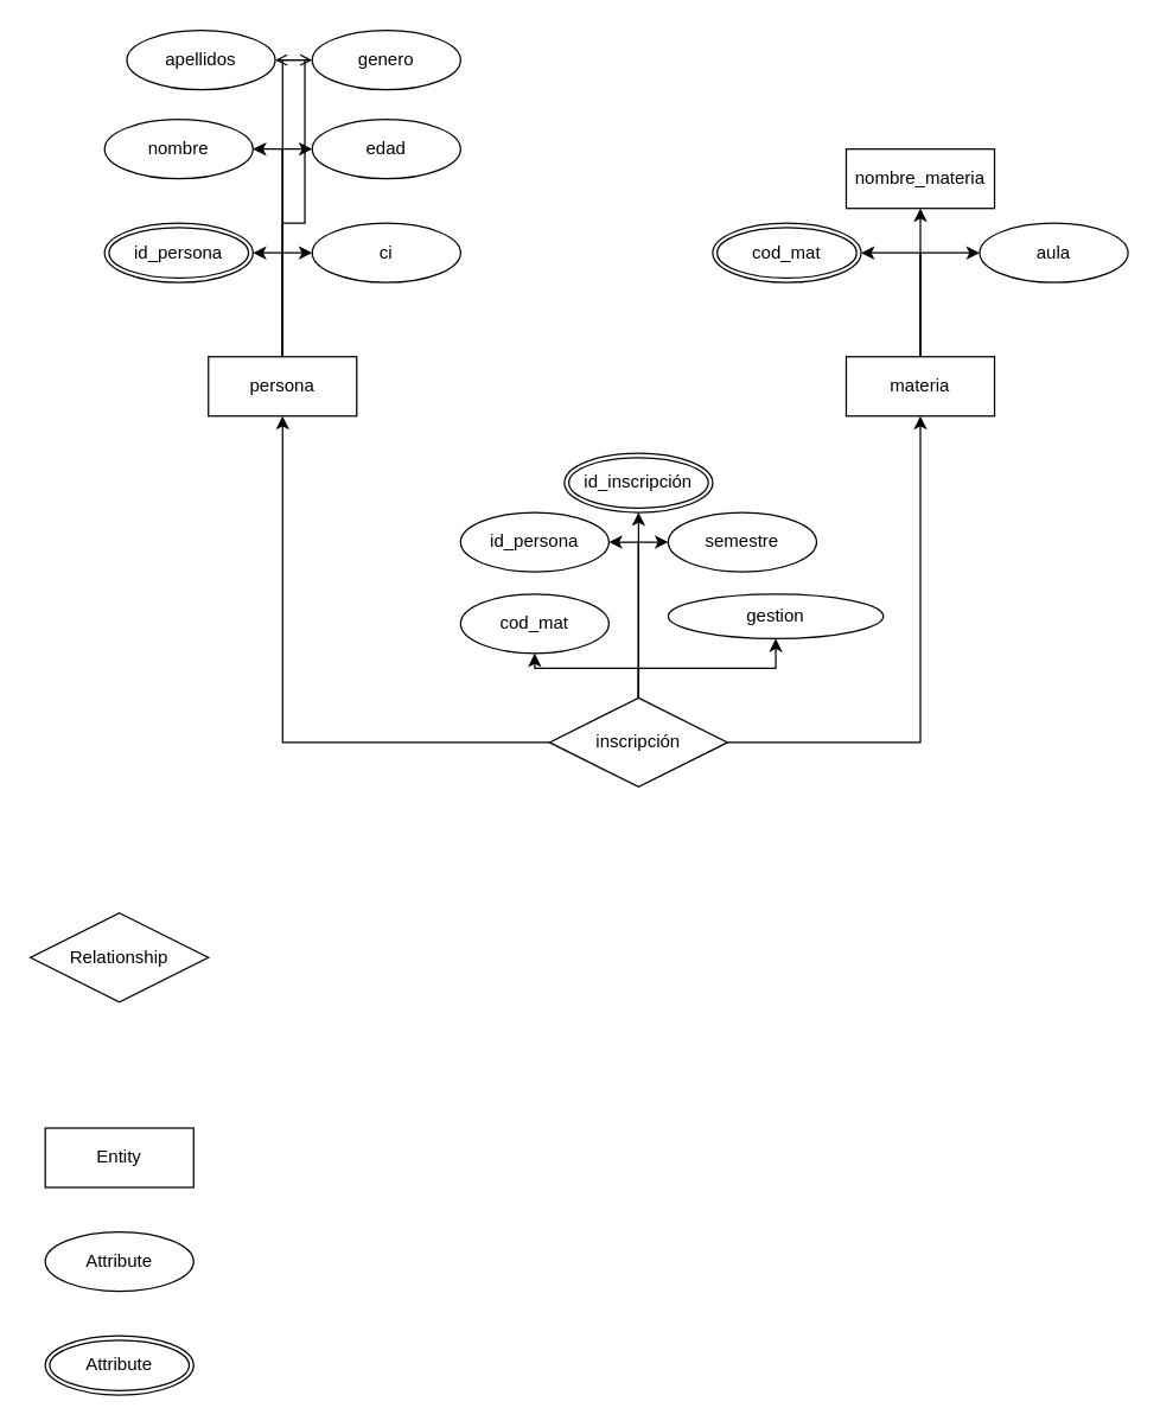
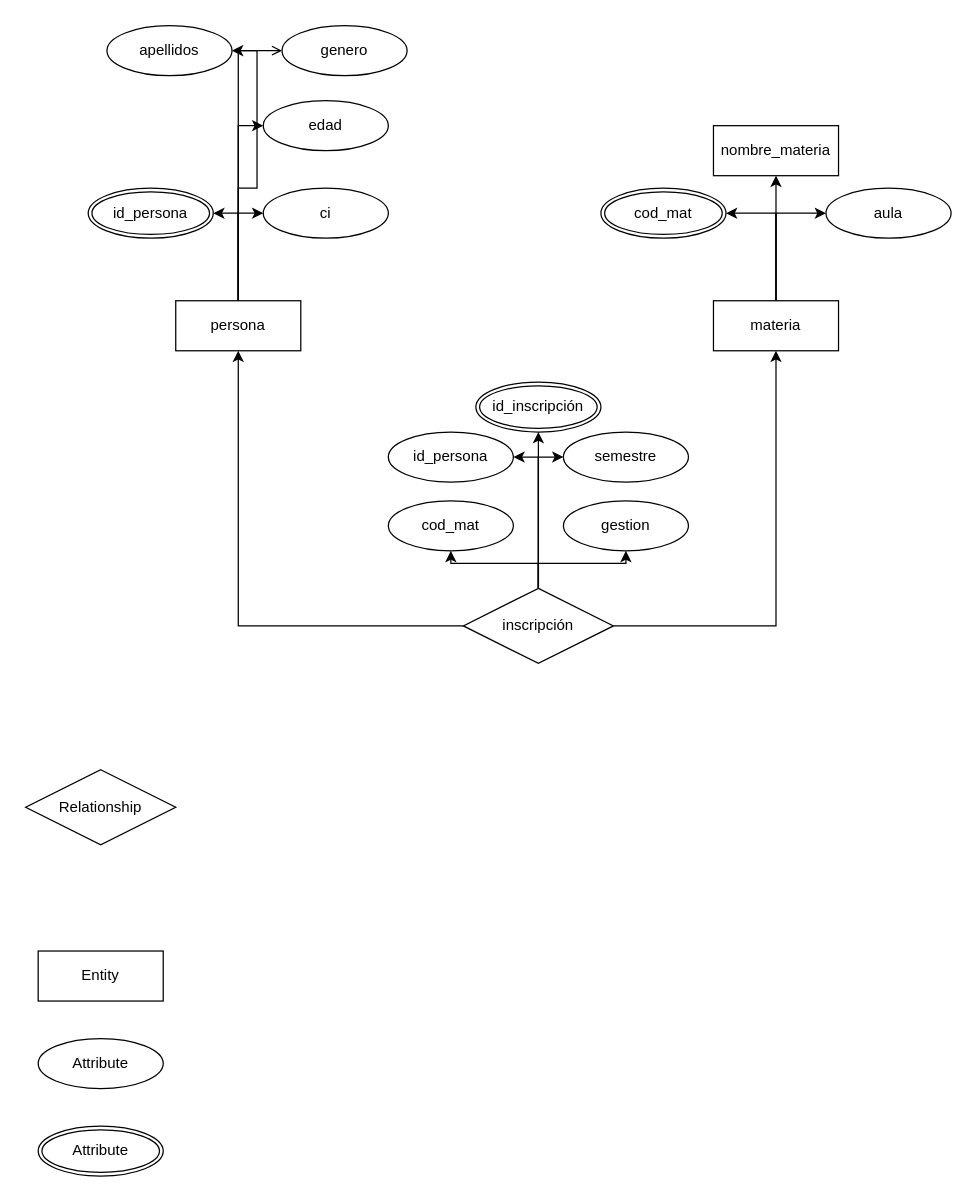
- <mxCell id="14" style="edgeStyle=orthogonalEdgeStyle;rounded=0;orthogonalLoop=1;jettySize=auto;html=1;exitX=0.5;exitY=0;exitDx=0;exitDy=0;entryX=1;entryY=0.5;entryDx=0;entryDy=0;endArrow=open;" edge="1" parent="1" source="16" target="26"><mxGeometry relative="1" as="geometry" /></mxCell>
+ <mxCell id="14" style="edgeStyle=orthogonalEdgeStyle;rounded=0;orthogonalLoop=1;jettySize=auto;html=1;exitX=0.5;exitY=0;exitDx=0;exitDy=0;entryX=1;entryY=0.5;entryDx=0;entryDy=0;" edge="1" parent="1" source="16" target="26"><mxGeometry relative="1" as="geometry" /></mxCell>
- <mxCell id="25" value="genero" style="ellipse;whiteSpace=wrap;html=1;align=center;" vertex="1" parent="1"><mxGeometry x="210" y="20" width="100" height="40" as="geometry" /></mxCell>
+ <mxCell id="25" value="genero" style="ellipse;whiteSpace=wrap;html=1;align=center;" vertex="1" parent="1"><mxGeometry x="225" y="20" width="100" height="40" as="geometry" /></mxCell>
- <mxCell id="23" value="nombre" style="ellipse;whiteSpace=wrap;html=1;align=center;" vertex="1" parent="1"><mxGeometry x="70" y="80" width="100" height="40" as="geometry" /></mxCell>
- <mxCell id="12" style="edgeStyle=orthogonalEdgeStyle;rounded=0;orthogonalLoop=1;jettySize=auto;html=1;exitX=0.5;exitY=0;exitDx=0;exitDy=0;entryX=1;entryY=0.5;entryDx=0;entryDy=0;" edge="1" parent="1" source="16" target="23"><mxGeometry relative="1" as="geometry" /></mxCell>
- <mxCell id="33" value="gestion" style="ellipse;whiteSpace=wrap;html=1;align=center;" vertex="1" parent="1"><mxGeometry x="450" y="400" width="145" height="30" as="geometry" /></mxCell>
+ <mxCell id="33" value="gestion" style="ellipse;whiteSpace=wrap;html=1;align=center;" vertex="1" parent="1"><mxGeometry x="450" y="400" width="100" height="40" as="geometry" /></mxCell>
